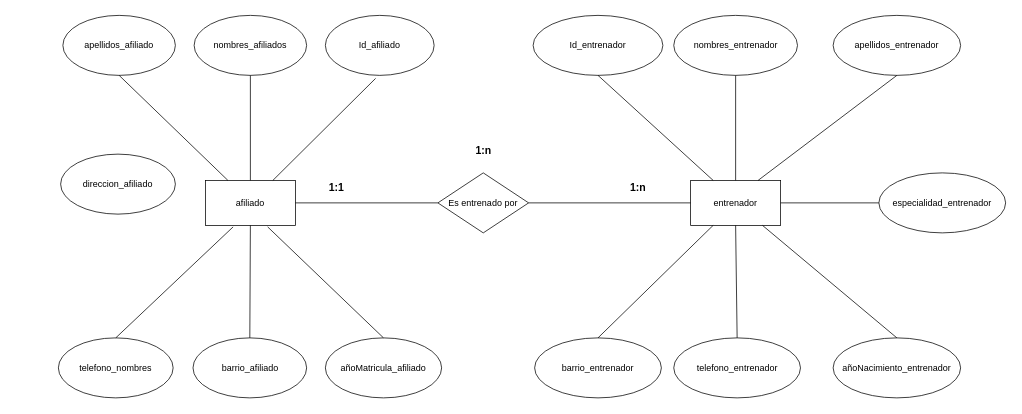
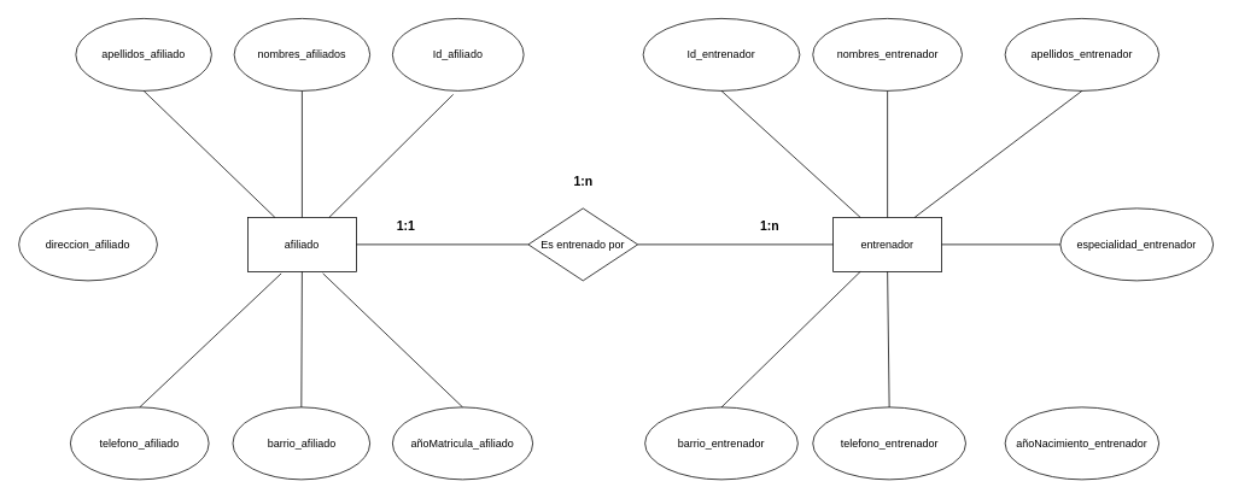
- <mxCell id="10" value="direccion_afiliado" style="ellipse;whiteSpace=wrap;html=1;" parent="1" vertex="1"><mxGeometry x="80" y="205" width="153" height="80" as="geometry" /></mxCell>
+ <mxCell id="10" value="direccion_afiliado" style="ellipse;whiteSpace=wrap;html=1;" parent="1" vertex="1"><mxGeometry x="20" y="230" width="153" height="80" as="geometry" /></mxCell>
- <mxCell id="31" value="" style="endArrow=none;html=1;entryX=0.5;entryY=0;entryDx=0;entryDy=0;" parent="1" source="3" target="24" edge="1"><mxGeometry width="50" height="50" relative="1" as="geometry"><mxPoint x="630" y="130" as="sourcePoint" /><mxPoint x="680" y="80" as="targetPoint" /></mxGeometry></mxCell>
- <mxCell id="11" value="telefono_nombres" style="ellipse;whiteSpace=wrap;html=1;" parent="1" vertex="1"><mxGeometry x="77" y="450" width="153" height="80" as="geometry" /></mxCell>
+ <mxCell id="11" value="telefono_afiliado" style="ellipse;whiteSpace=wrap;html=1;" parent="1" vertex="1"><mxGeometry x="77" y="450" width="153" height="80" as="geometry" /></mxCell>
